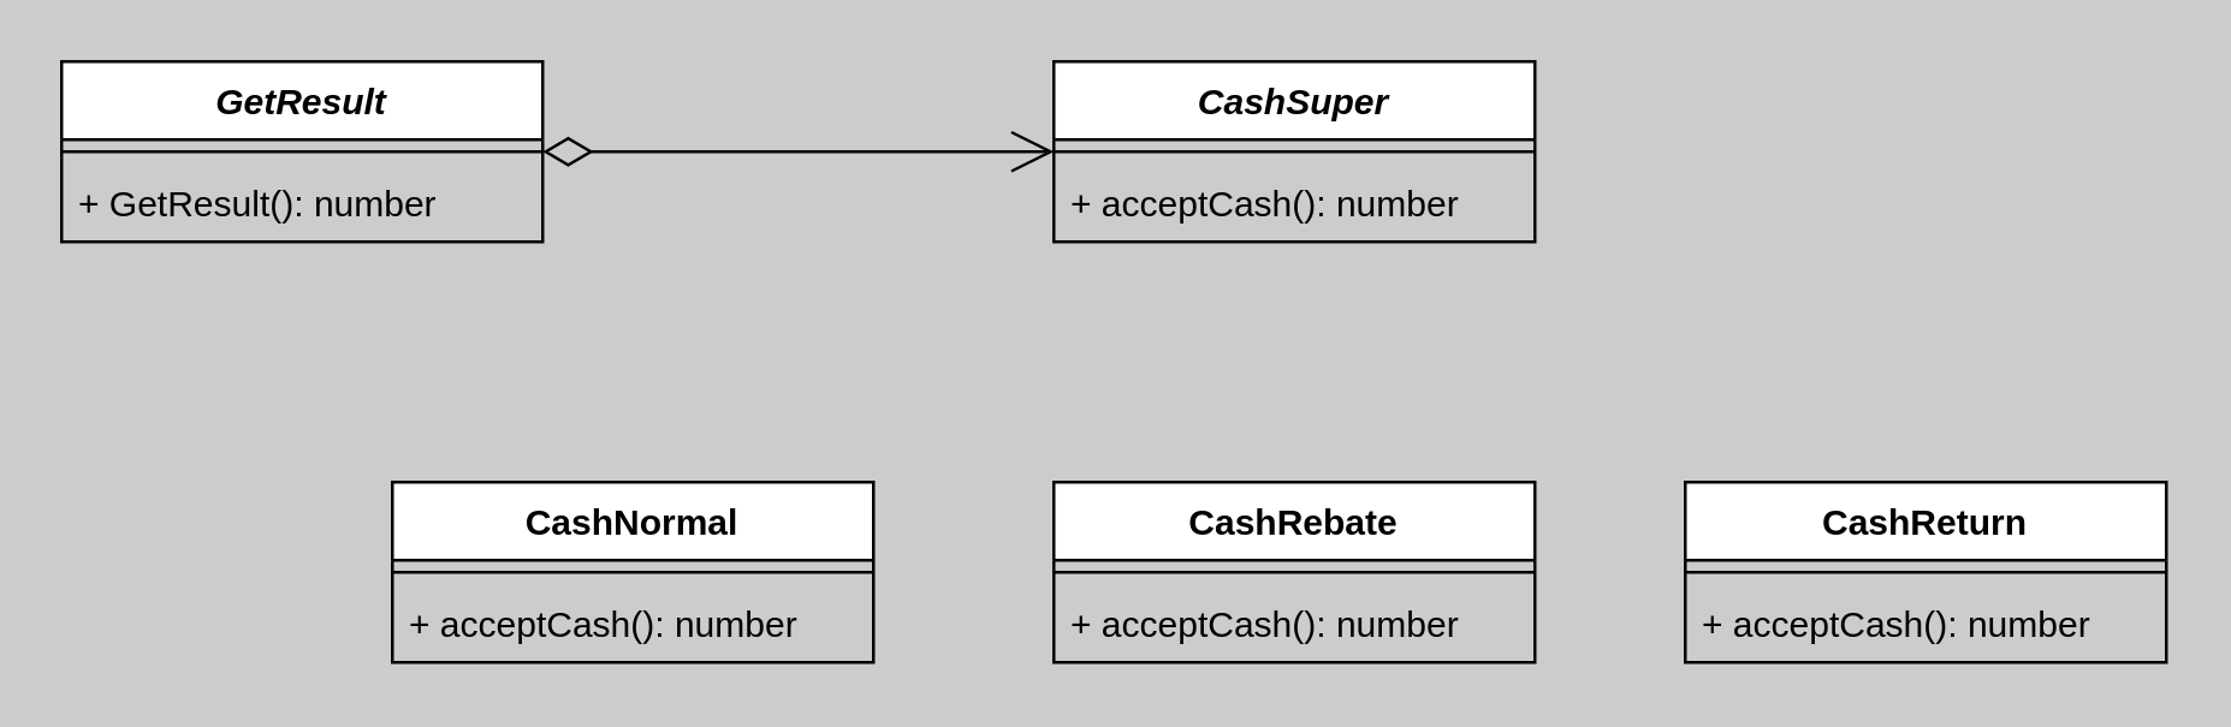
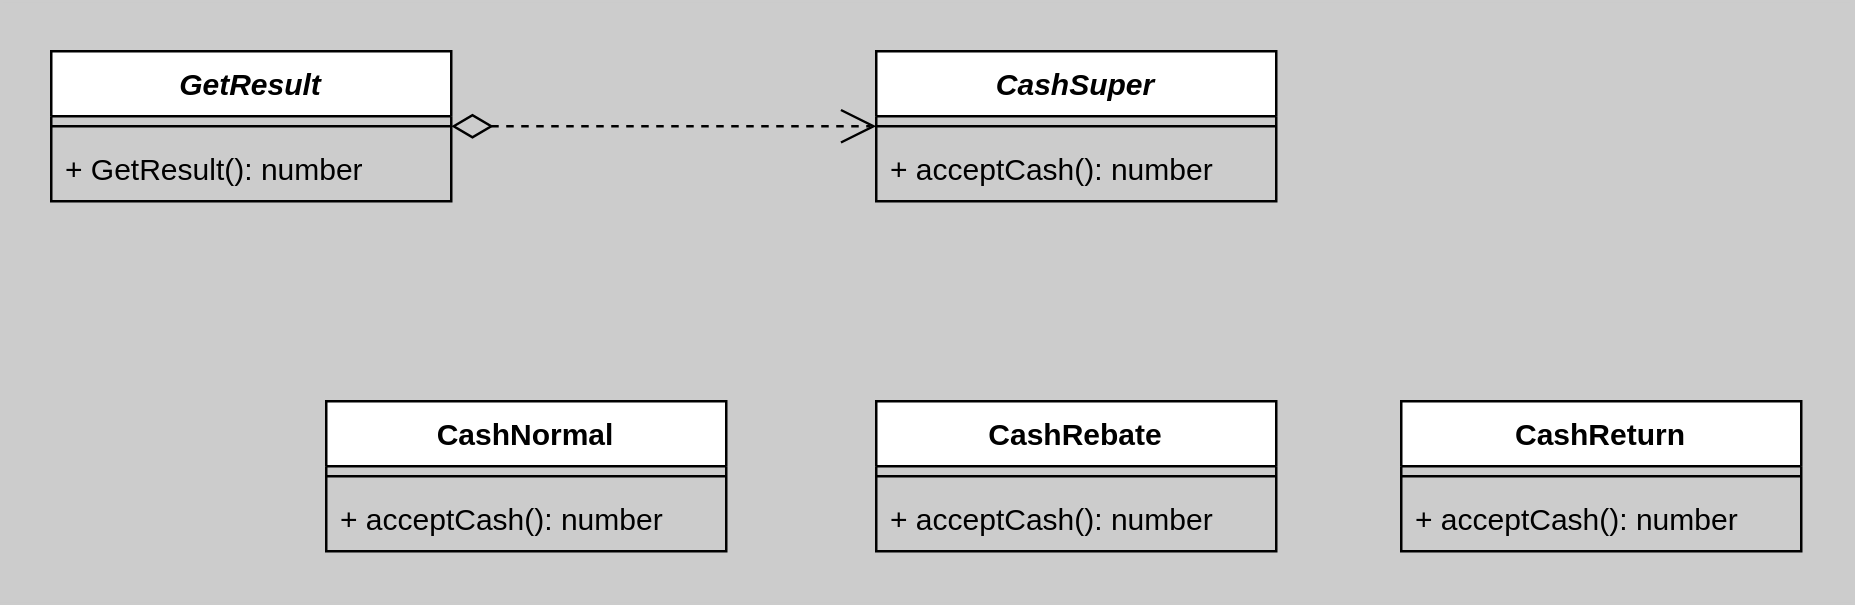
- <mxCell id="17" value="" style="endArrow=open;html=1;endSize=12;startArrow=diamondThin;startSize=14;startFill=0;edgeStyle=orthogonalEdgeStyle;align=left;verticalAlign=bottom;" parent="1" source="14" target="2" edge="1"><mxGeometry x="-1" y="3" relative="1" as="geometry"><mxPoint x="210" y="-19.996" as="sourcePoint" /><mxPoint x="310" y="-7.03" as="targetPoint" /></mxGeometry></mxCell>
+ <mxCell id="17" value="" style="endArrow=open;html=1;endSize=12;startArrow=diamondThin;startSize=14;startFill=0;edgeStyle=orthogonalEdgeStyle;align=left;verticalAlign=bottom;dashed=1;" parent="1" source="14" target="2" edge="1"><mxGeometry x="-1" y="3" relative="1" as="geometry"><mxPoint x="210" y="-19.996" as="sourcePoint" /><mxPoint x="310" y="-7.03" as="targetPoint" /></mxGeometry></mxCell>
